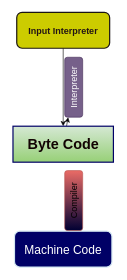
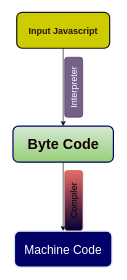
- <mxCell id="3" value="&lt;b&gt;&lt;font color=&quot;#231515&quot; style=&quot;font-size: 15px;&quot;&gt;Input Interpreter&lt;/font&gt;&lt;/b&gt;" style="rounded=1;whiteSpace=wrap;html=1;fillColor=#CCCC00;strokeColor=#1a1414;strokeWidth=2;" vertex="1" parent="1"><mxGeometry x="27" y="20" width="155" height="60" as="geometry" /></mxCell>
+ <mxCell id="3" value="&lt;b&gt;&lt;font color=&quot;#231515&quot; style=&quot;font-size: 15px;&quot;&gt;Input Javascript&lt;/font&gt;&lt;/b&gt;" style="rounded=1;whiteSpace=wrap;html=1;fillColor=#CCCC00;strokeColor=#1a1414;strokeWidth=2;" vertex="1" parent="1"><mxGeometry x="27" y="20" width="155" height="60" as="geometry" /></mxCell>
- <mxCell id="4" value="" style="edgeStyle=none;html=1;fontSize=24;fontColor=#120303;" edge="1" parent="1" source="5" target="6"><mxGeometry relative="1" as="geometry" /></mxCell>
+ <mxCell id="4" value="" style="edgeStyle=none;html=1;fontSize=24;fontColor=#120303;" edge="1" parent="1" source="5" target="7"><mxGeometry relative="1" as="geometry" /></mxCell>
- <mxCell id="5" value="&lt;font size=&quot;1&quot; color=&quot;#120303&quot;&gt;&lt;b style=&quot;font-size: 24px;&quot;&gt;Byte Code&lt;/b&gt;&lt;/font&gt;" style="whiteSpace=wrap;html=1;fillColor=#d5e8d4;strokeColor=#000066;gradientColor=#97d077;strokeWidth=2;rounded=0;" vertex="1" parent="1"><mxGeometry x="20.75" y="210" width="167.5" height="60" as="geometry" /></mxCell>
+ <mxCell id="5" value="&lt;font size=&quot;1&quot; color=&quot;#120303&quot;&gt;&lt;b style=&quot;font-size: 24px;&quot;&gt;Byte Code&lt;/b&gt;&lt;/font&gt;" style="whiteSpace=wrap;html=1;fillColor=#d5e8d4;strokeColor=#000066;rounded=1;gradientColor=#97d077;strokeWidth=2;" vertex="1" parent="1"><mxGeometry x="20.75" y="210" width="167.5" height="60" as="geometry" /></mxCell>
